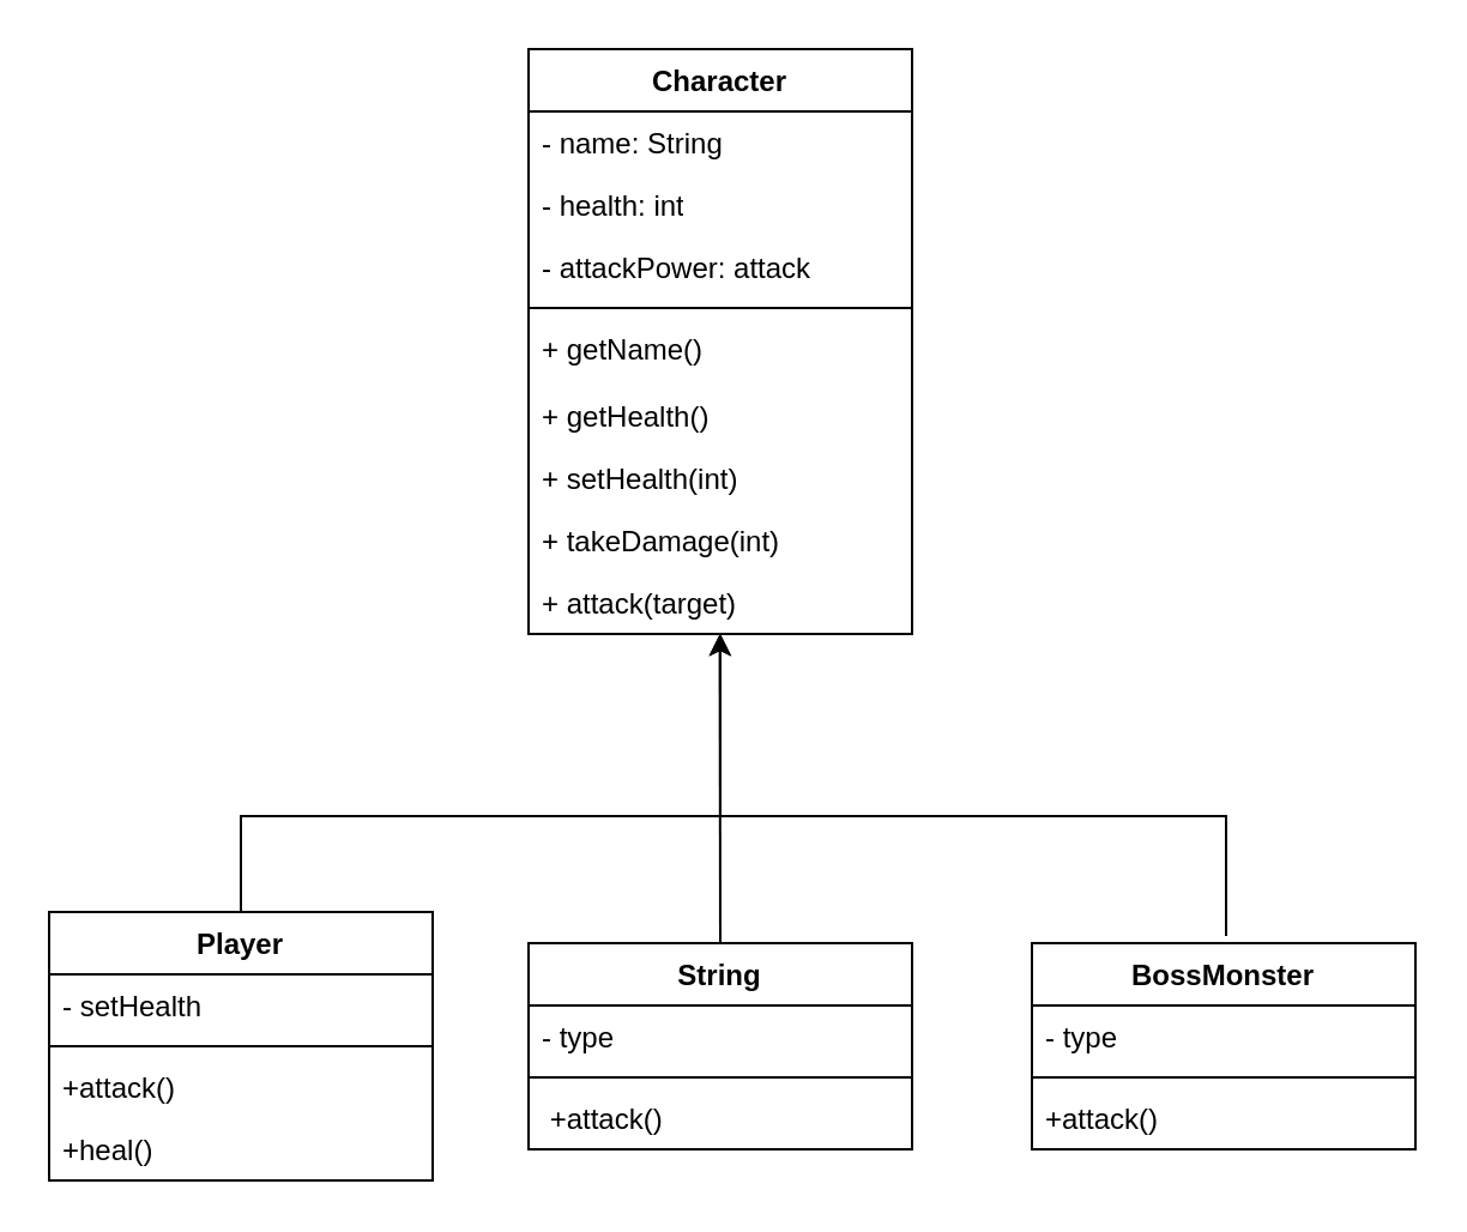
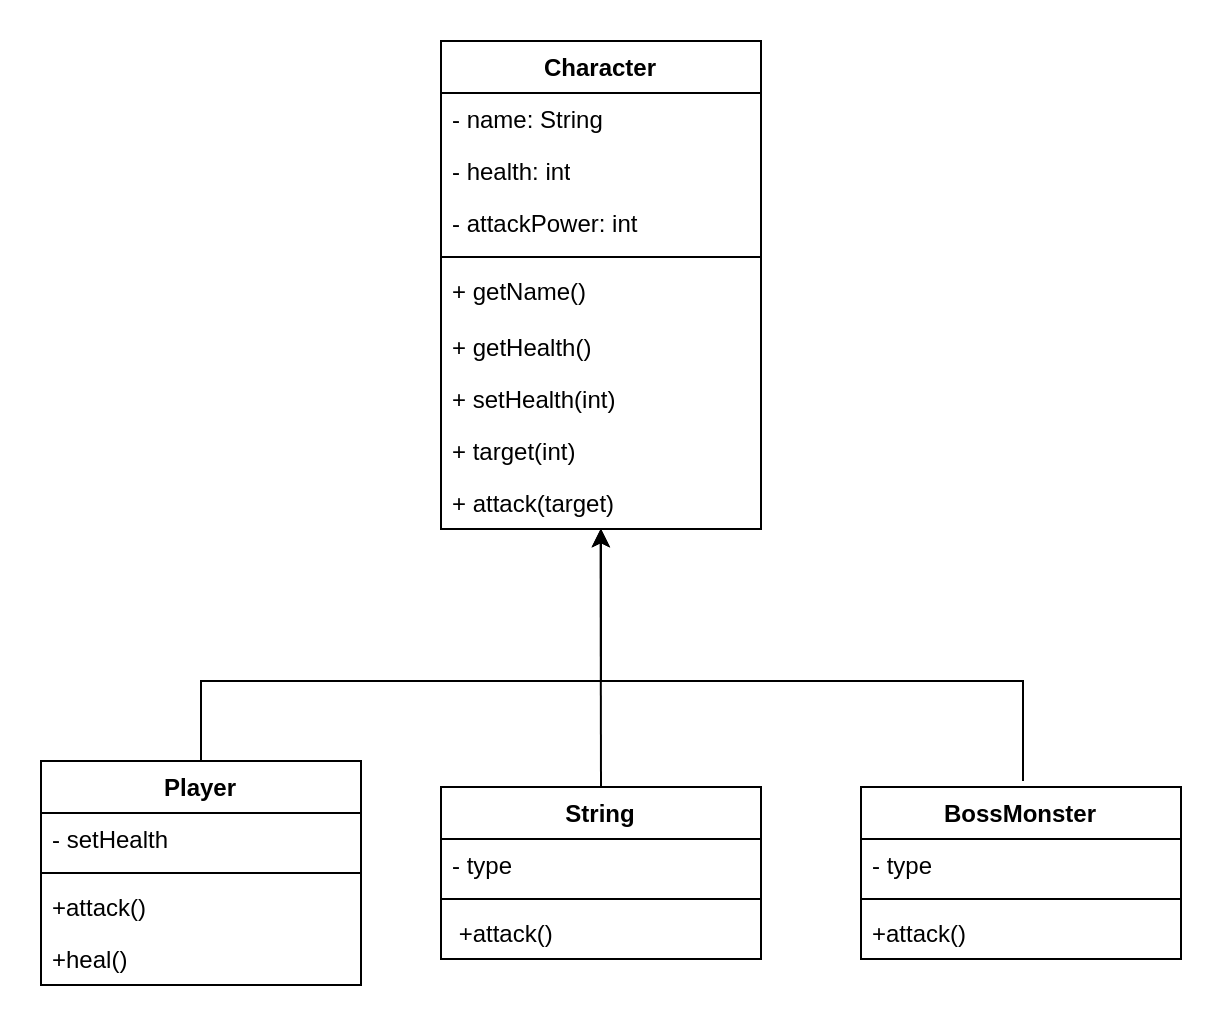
- <mxCell id="5" value="&lt;div&gt;- attackPower: attack&lt;/div&gt;" style="text;strokeColor=none;fillColor=none;align=left;verticalAlign=top;spacingLeft=4;spacingRight=4;overflow=hidden;rotatable=0;points=[[0,0.5],[1,0.5]];portConstraint=eastwest;whiteSpace=wrap;html=1;" vertex="1" parent="2"><mxGeometry y="78" width="160" height="26" as="geometry" /></mxCell>
+ <mxCell id="5" value="&lt;div&gt;- attackPower: int&lt;/div&gt;" style="text;strokeColor=none;fillColor=none;align=left;verticalAlign=top;spacingLeft=4;spacingRight=4;overflow=hidden;rotatable=0;points=[[0,0.5],[1,0.5]];portConstraint=eastwest;whiteSpace=wrap;html=1;" vertex="1" parent="2"><mxGeometry y="78" width="160" height="26" as="geometry" /></mxCell>
- <mxCell id="10" value="+ takeDamage(int)" style="text;strokeColor=none;fillColor=none;align=left;verticalAlign=top;spacingLeft=4;spacingRight=4;overflow=hidden;rotatable=0;points=[[0,0.5],[1,0.5]];portConstraint=eastwest;whiteSpace=wrap;html=1;" vertex="1" parent="2"><mxGeometry y="192" width="160" height="26" as="geometry" /></mxCell>
+ <mxCell id="10" value="+ target(int)" style="text;strokeColor=none;fillColor=none;align=left;verticalAlign=top;spacingLeft=4;spacingRight=4;overflow=hidden;rotatable=0;points=[[0,0.5],[1,0.5]];portConstraint=eastwest;whiteSpace=wrap;html=1;" vertex="1" parent="2"><mxGeometry y="192" width="160" height="26" as="geometry" /></mxCell>
